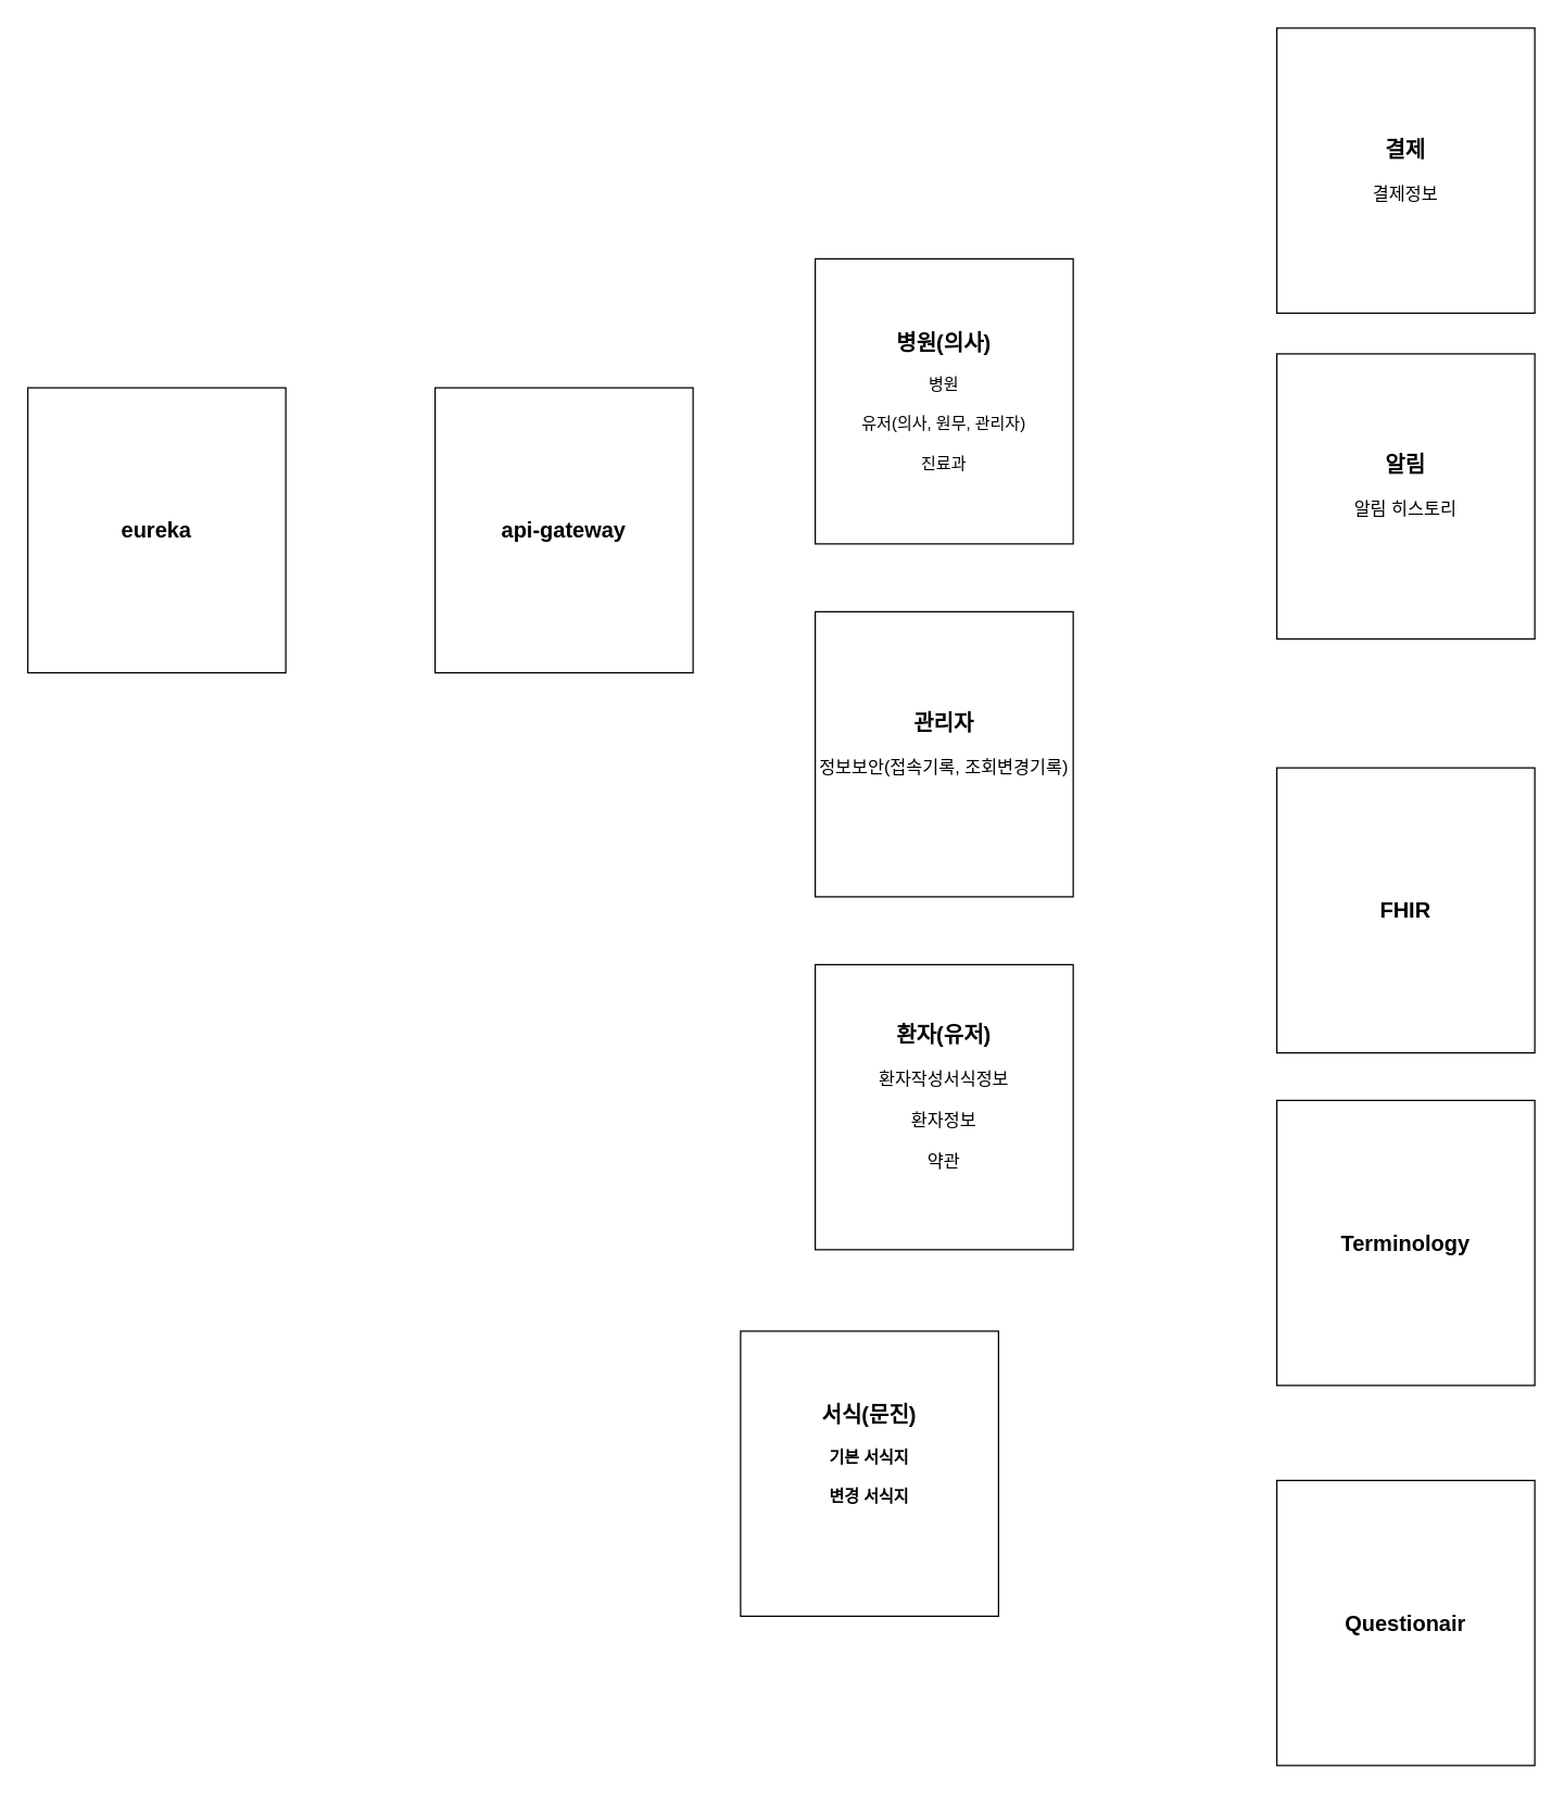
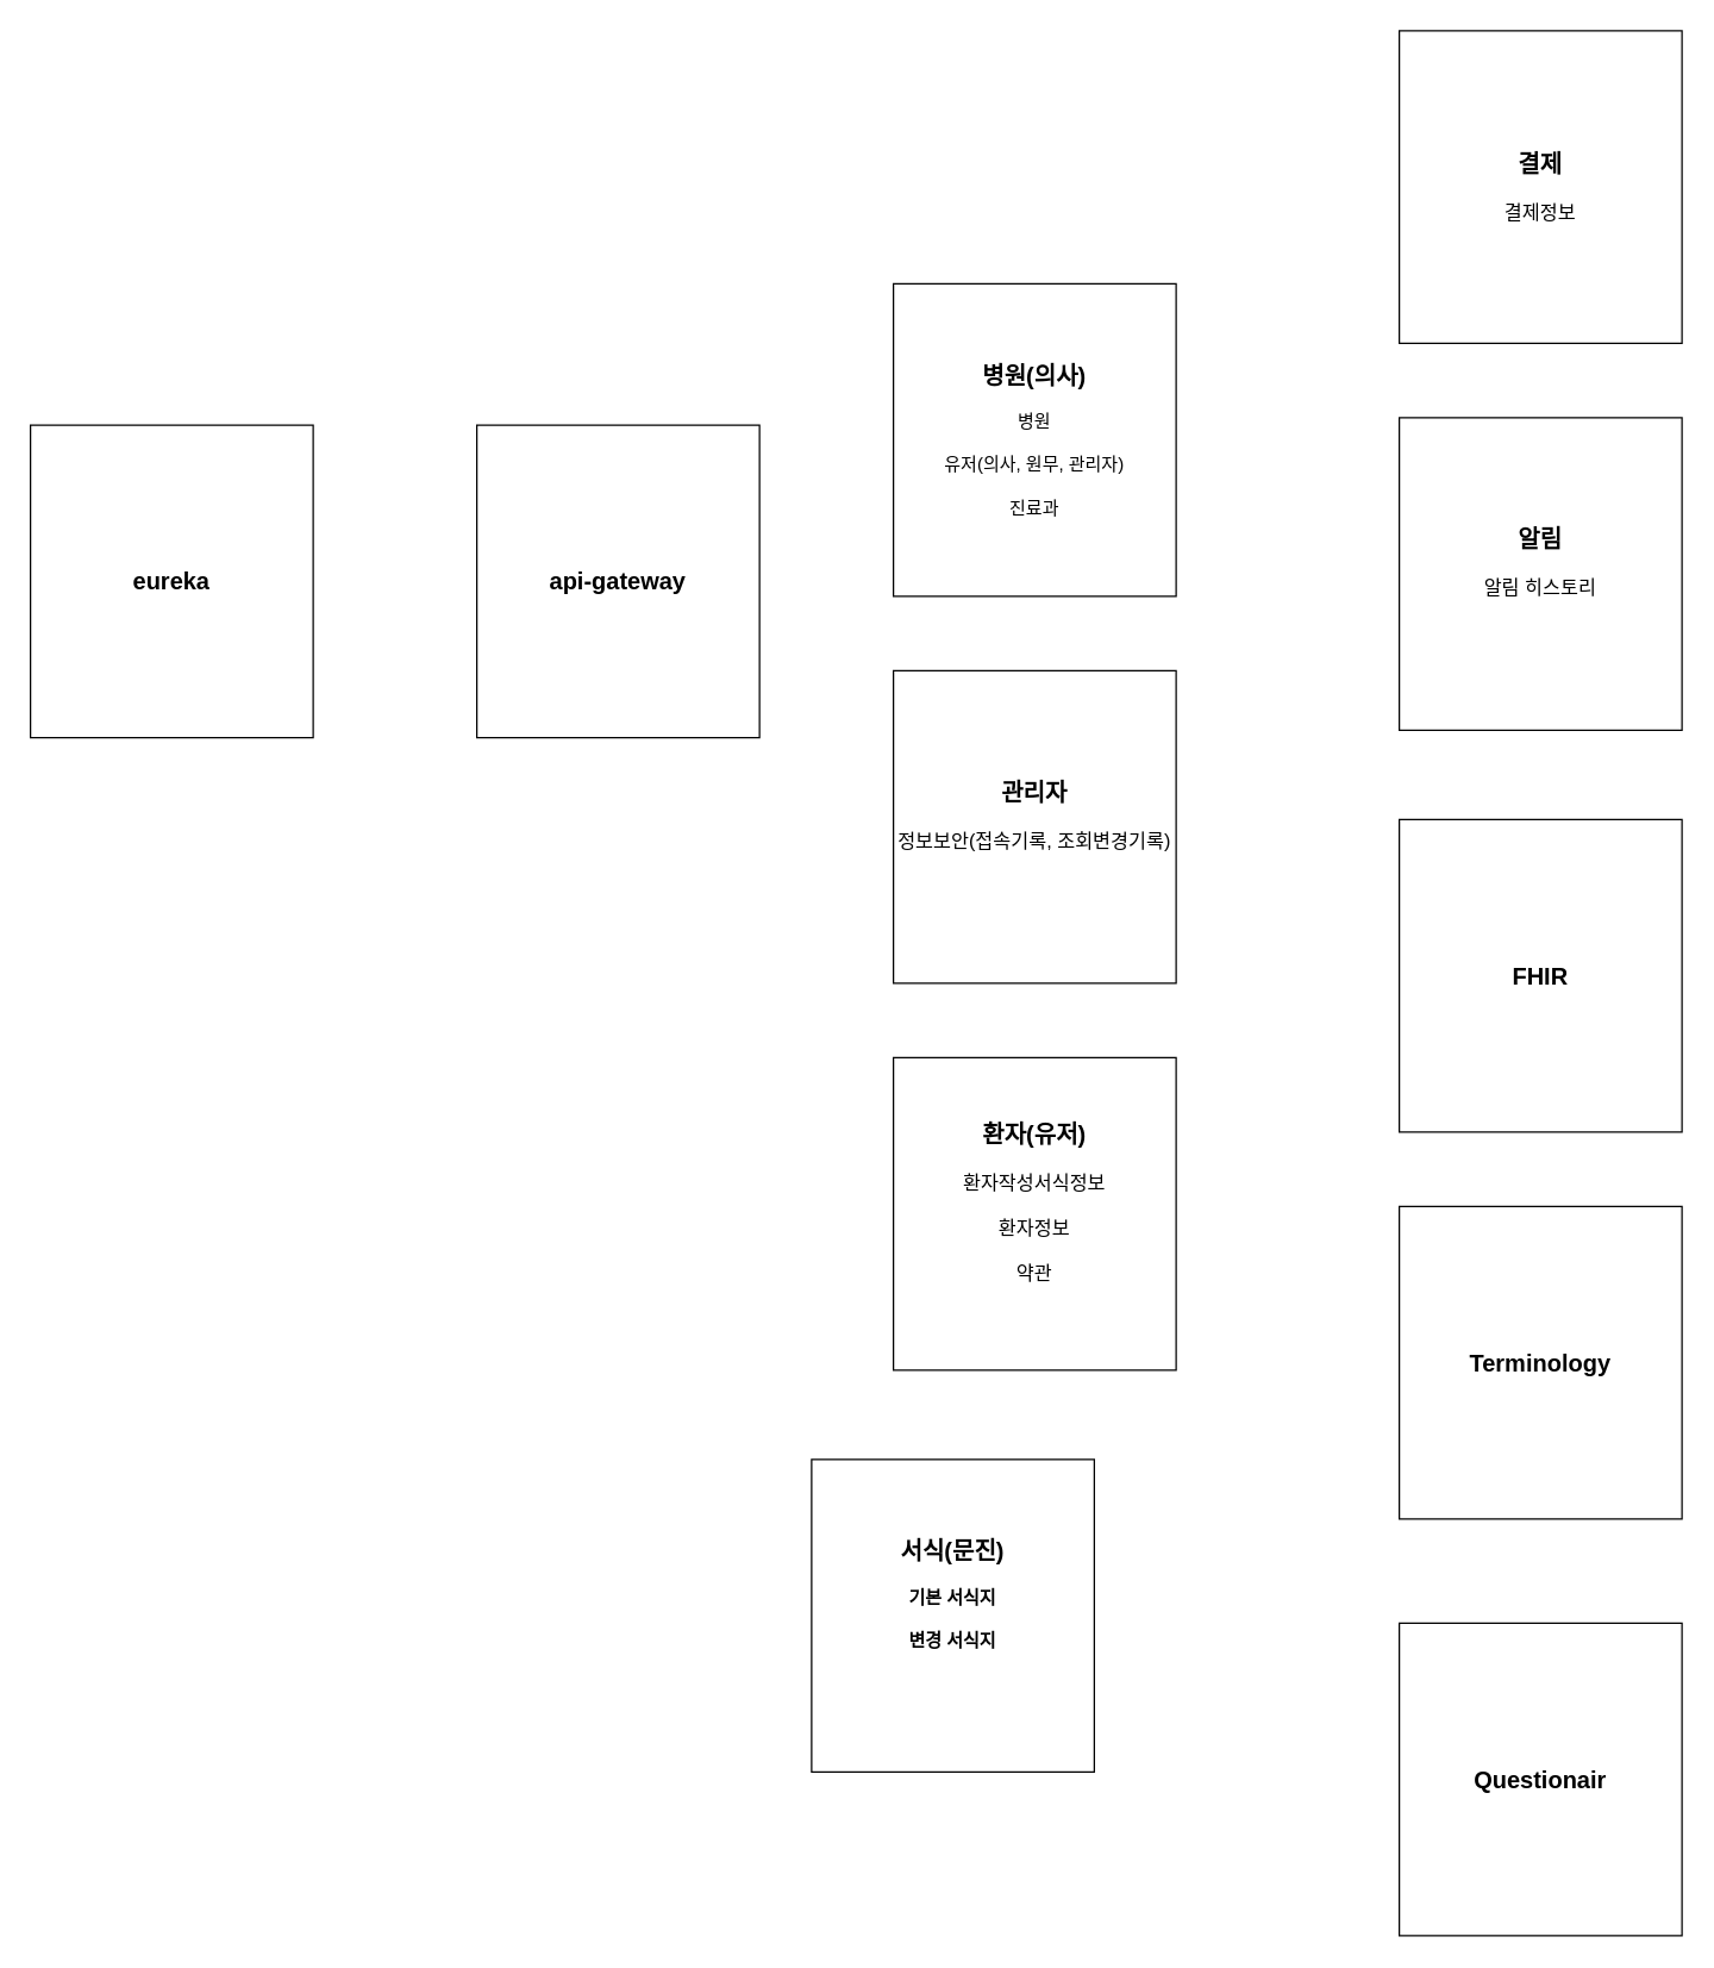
- <mxCell id="6" value="&lt;span style=&quot;font-size: 16px;&quot;&gt;&lt;b&gt;알림&lt;/b&gt;&lt;/span&gt;&lt;br&gt;&lt;br&gt;&lt;font style=&quot;font-size: 13px;&quot;&gt;알림 히스토리&lt;br&gt;&lt;br&gt;&lt;/font&gt;" style="rounded=0;whiteSpace=wrap;html=1;" parent="1" vertex="1"><mxGeometry x="940" y="260" width="190" height="210" as="geometry" /></mxCell>
+ <mxCell id="6" value="&lt;span style=&quot;font-size: 16px;&quot;&gt;&lt;b&gt;알림&lt;/b&gt;&lt;/span&gt;&lt;br&gt;&lt;br&gt;&lt;font style=&quot;font-size: 13px;&quot;&gt;알림 히스토리&lt;br&gt;&lt;br&gt;&lt;/font&gt;" style="rounded=0;whiteSpace=wrap;html=1;" parent="1" vertex="1"><mxGeometry x="940" y="280" width="190" height="210" as="geometry" /></mxCell>
- <mxCell id="10" value="&lt;font style=&quot;&quot;&gt;&lt;span style=&quot;font-size: 16px;&quot;&gt;&lt;b&gt;FHIR&lt;/b&gt;&lt;/span&gt;&lt;br&gt;&lt;/font&gt;" style="rounded=0;whiteSpace=wrap;html=1;" parent="1" vertex="1"><mxGeometry x="940" y="565" width="190" height="210" as="geometry" /></mxCell>
+ <mxCell id="10" value="&lt;font style=&quot;&quot;&gt;&lt;span style=&quot;font-size: 16px;&quot;&gt;&lt;b&gt;FHIR&lt;/b&gt;&lt;/span&gt;&lt;br&gt;&lt;/font&gt;" style="rounded=0;whiteSpace=wrap;html=1;" parent="1" vertex="1"><mxGeometry x="940" y="550" width="190" height="210" as="geometry" /></mxCell>
